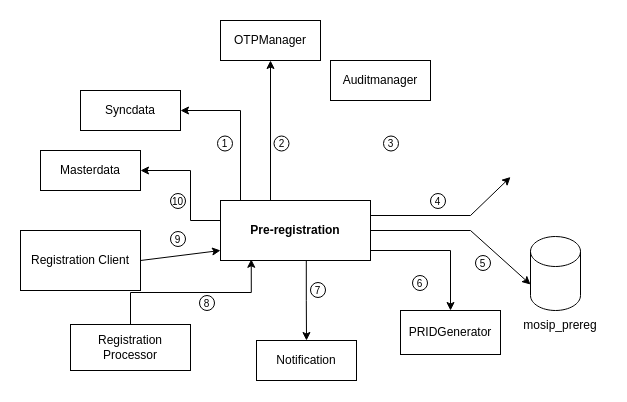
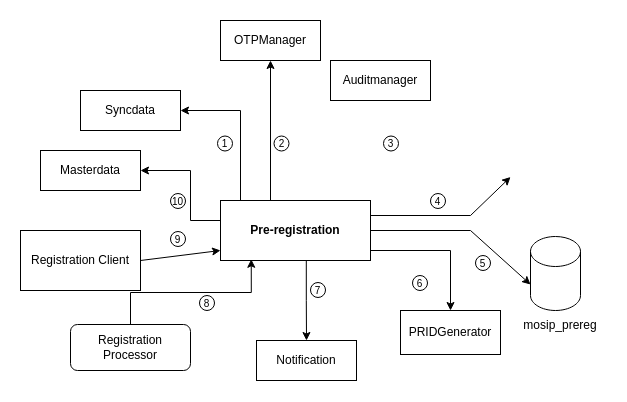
- <mxCell id="11" value="Registration Processor" style="rounded=0;whiteSpace=wrap;html=1;" parent="1" vertex="1"><mxGeometry x="70" y="324" width="120" height="46" as="geometry" /></mxCell>
+ <mxCell id="11" value="Registration Processor" style="whiteSpace=wrap;html=1;rounded=1;" parent="1" vertex="1"><mxGeometry x="70" y="324" width="120" height="46" as="geometry" /></mxCell>
